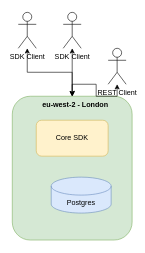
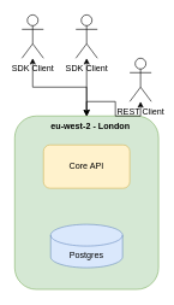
- <mxCell id="5" value="Core SDK" style="rounded=1;whiteSpace=wrap;html=1;fillColor=#fff2cc;strokeColor=#d6b656;" vertex="1" parent="2"><mxGeometry x="40" y="40" width="120" height="60" as="geometry" /></mxCell>
+ <mxCell id="5" value="Core API" style="rounded=1;whiteSpace=wrap;html=1;fillColor=#fff2cc;strokeColor=#d6b656;" vertex="1" parent="2"><mxGeometry x="40" y="40" width="120" height="60" as="geometry" /></mxCell>
- <mxCell id="4" value="Postgres" style="shape=cylinder3;whiteSpace=wrap;html=1;boundedLbl=1;backgroundOutline=1;size=15;fillColor=#dae8fc;strokeColor=#6c8ebf;" vertex="1" parent="2"><mxGeometry x="65" y="135" width="100" height="60" as="geometry" /></mxCell>
+ <mxCell id="4" value="Postgres" style="shape=cylinder3;whiteSpace=wrap;html=1;boundedLbl=1;backgroundOutline=1;size=15;fillColor=#dae8fc;strokeColor=#6c8ebf;" vertex="1" parent="2"><mxGeometry x="50" y="150" width="100" height="60" as="geometry" /></mxCell>
